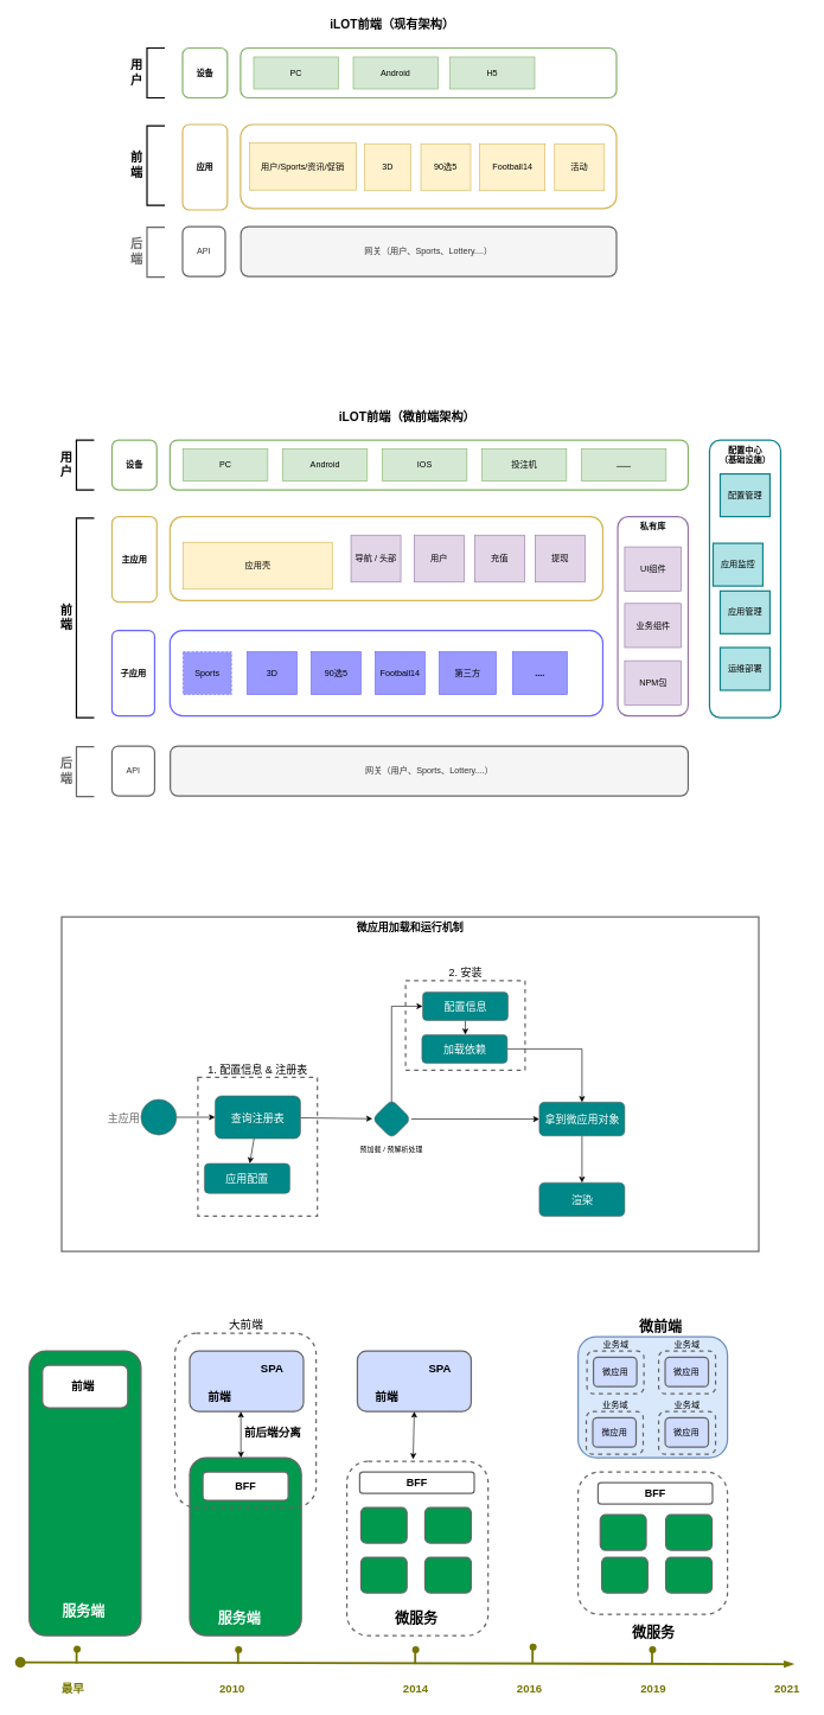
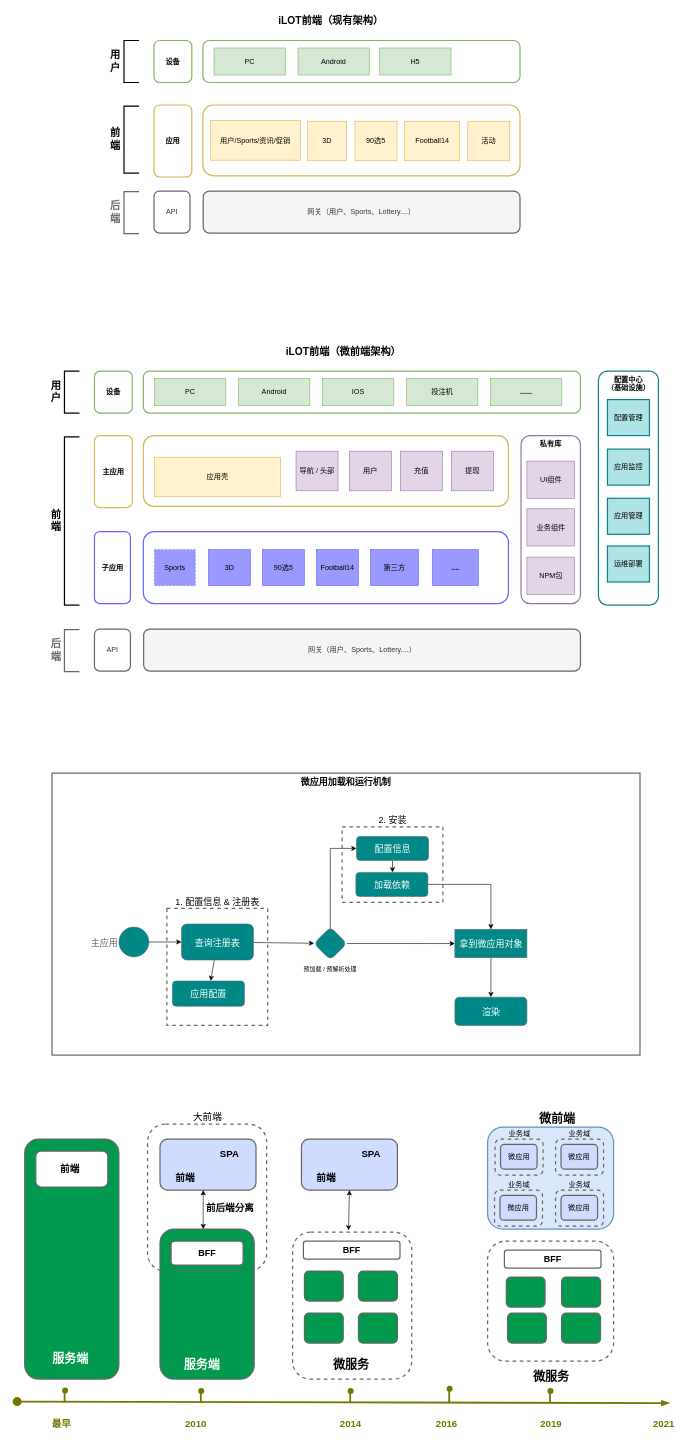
- <mxCell id="42" value="应用监控" style="rounded=0;whiteSpace=wrap;html=1;strokeColor=#0e8088;strokeWidth=2;fillColor=#b0e3e6;verticalAlign=middle;" parent="1" vertex="1"><mxGeometry x="1001.75" y="763" width="70" height="60" as="geometry" /></mxCell>
+ <mxCell id="42" value="应用监控" style="rounded=0;whiteSpace=wrap;html=1;strokeColor=#0e8088;strokeWidth=2;fillColor=#b0e3e6;verticalAlign=middle;" parent="1" vertex="1"><mxGeometry x="1011.75" y="748" width="70" height="60" as="geometry" /></mxCell>
- <mxCell id="73" value="拿到微应用对象" style="whiteSpace=wrap;html=1;rounded=1;shadow=0;fontSize=15;fontColor=#FFFFFF;verticalAlign=middle;strokeColor=#666666;strokeWidth=1;fillColor=#008787;glass=0;sketch=0;" parent="1" vertex="1"><mxGeometry x="757.5" y="1548.38" width="120" height="47.25" as="geometry" /></mxCell>
+ <mxCell id="73" value="拿到微应用对象" style="whiteSpace=wrap;html=1;shadow=0;fontSize=15;fontColor=#FFFFFF;verticalAlign=middle;strokeColor=#666666;strokeWidth=1;fillColor=#008787;glass=0;sketch=0;rounded=0;" parent="1" vertex="1"><mxGeometry x="757.5" y="1548.38" width="120" height="47.25" as="geometry" /></mxCell>
